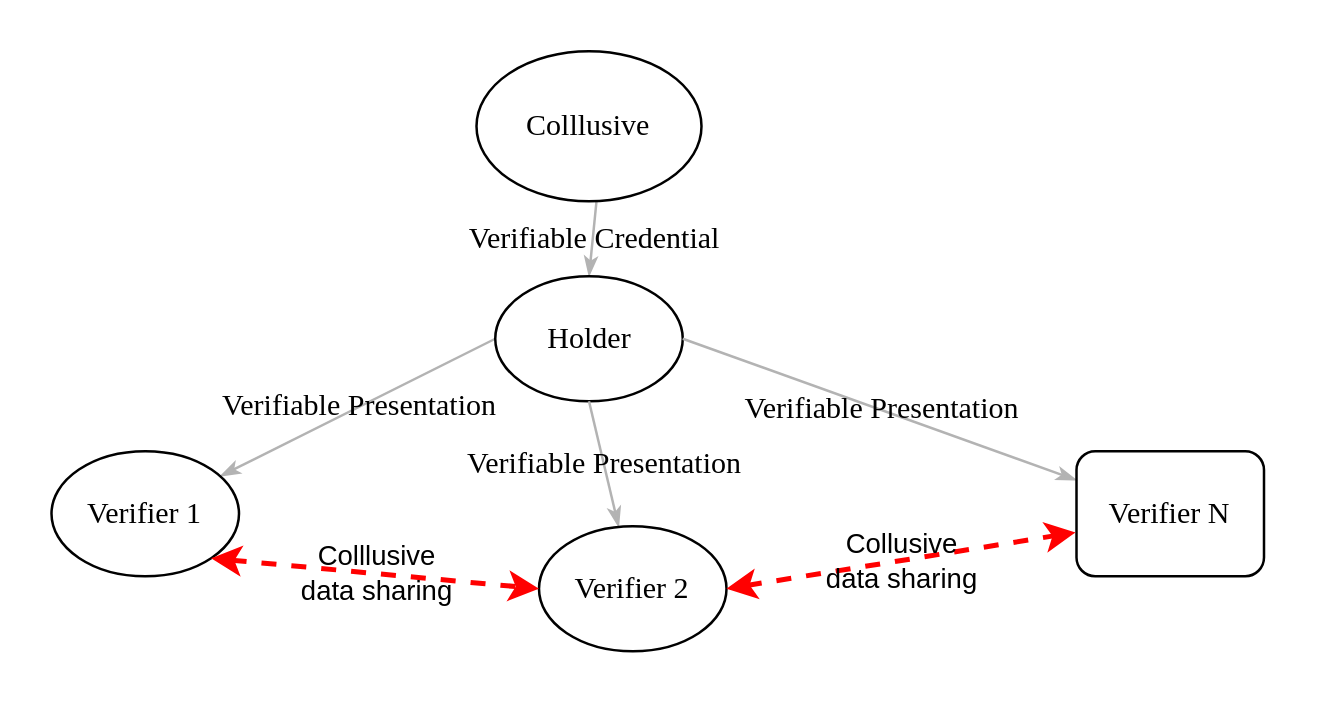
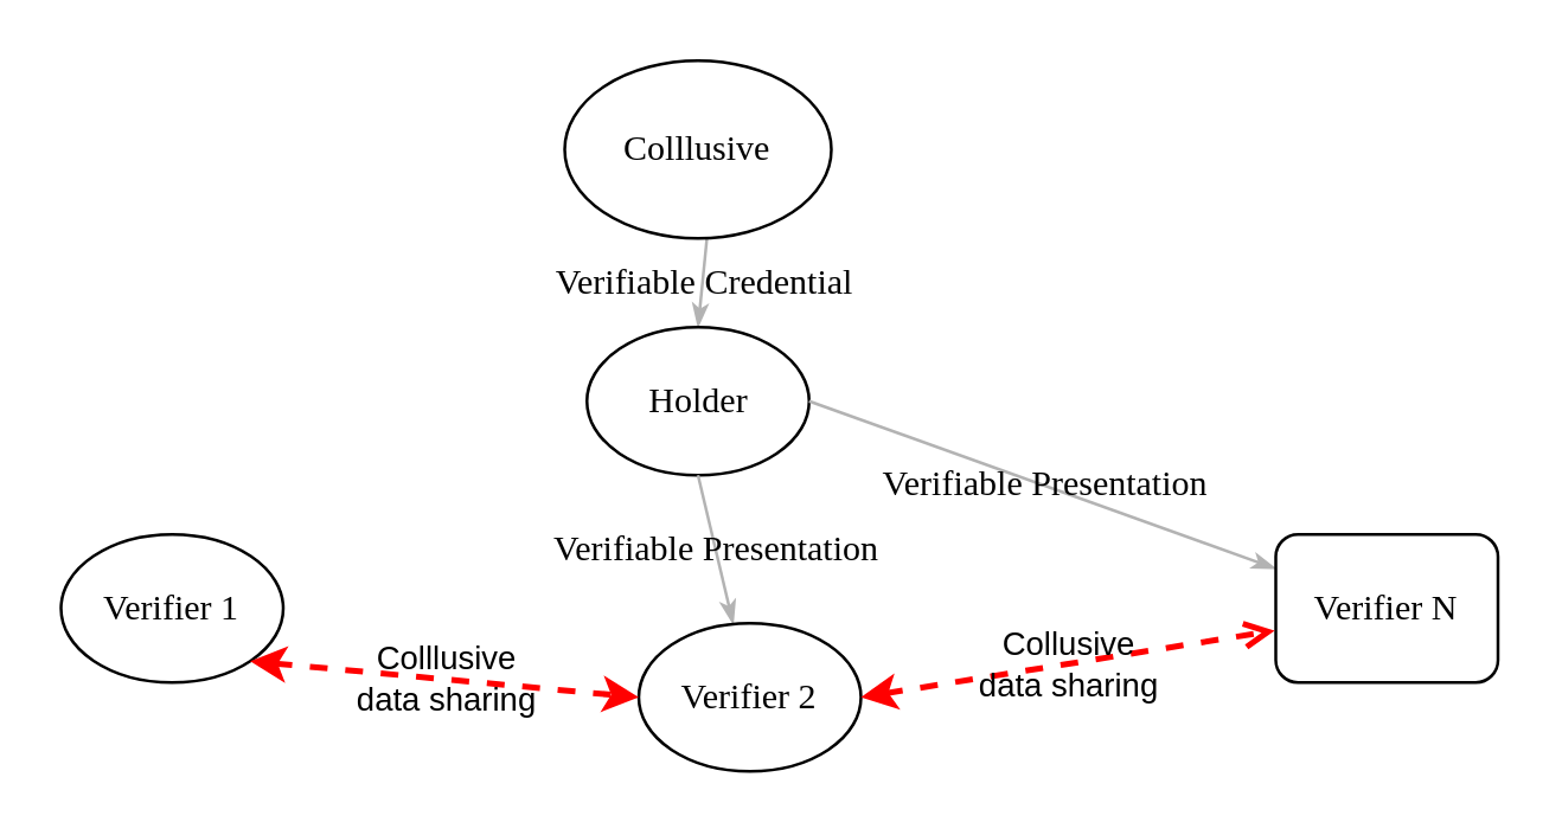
- <mxCell id="4" value="Verifiable Presentation" style="edgeStyle=none;rounded=1;html=1;labelBackgroundColor=none;startArrow=none;startFill=0;startSize=5;endArrow=classicThin;endFill=1;endSize=5;jettySize=auto;orthogonalLoop=1;strokeColor=#B3B3B3;strokeWidth=1;fontFamily=Verdana;fontSize=12;exitX=0;exitY=0.5;exitDx=0;exitDy=0;" parent="1" source="5" target="6" edge="1"><mxGeometry relative="1" as="geometry" /></mxCell>
- <mxCell id="12" value="Collusive&lt;br&gt;data sharing" style="endArrow=classic;startArrow=classic;html=1;rounded=0;exitX=1;exitY=0.5;exitDx=0;exitDy=0;entryX=-0.005;entryY=0.649;entryDx=0;entryDy=0;dashed=1;strokeWidth=2;strokeColor=#FF0000;entryPerimeter=0;labelBackgroundColor=none;" parent="1" source="8" target="10" edge="1"><mxGeometry width="50" height="50" relative="1" as="geometry"><mxPoint x="124" y="233" as="sourcePoint" /><mxPoint x="225" y="245" as="targetPoint" /></mxGeometry></mxCell>
+ <mxCell id="12" value="Collusive&lt;br&gt;data sharing" style="endArrow=open;startArrow=classic;html=1;rounded=0;exitX=1;exitY=0.5;exitDx=0;exitDy=0;entryX=-0.005;entryY=0.649;entryDx=0;entryDy=0;dashed=1;strokeWidth=2;strokeColor=#FF0000;entryPerimeter=0;labelBackgroundColor=none;" parent="1" source="8" target="10" edge="1"><mxGeometry width="50" height="50" relative="1" as="geometry"><mxPoint x="124" y="233" as="sourcePoint" /><mxPoint x="225" y="245" as="targetPoint" /></mxGeometry></mxCell>
